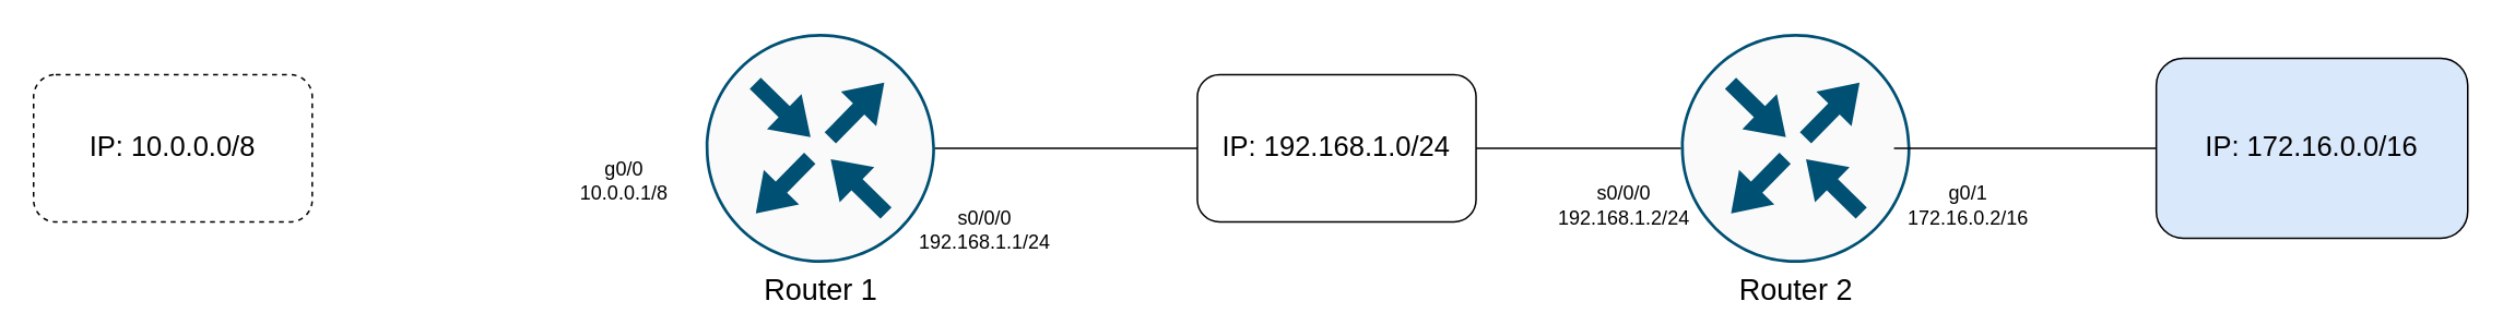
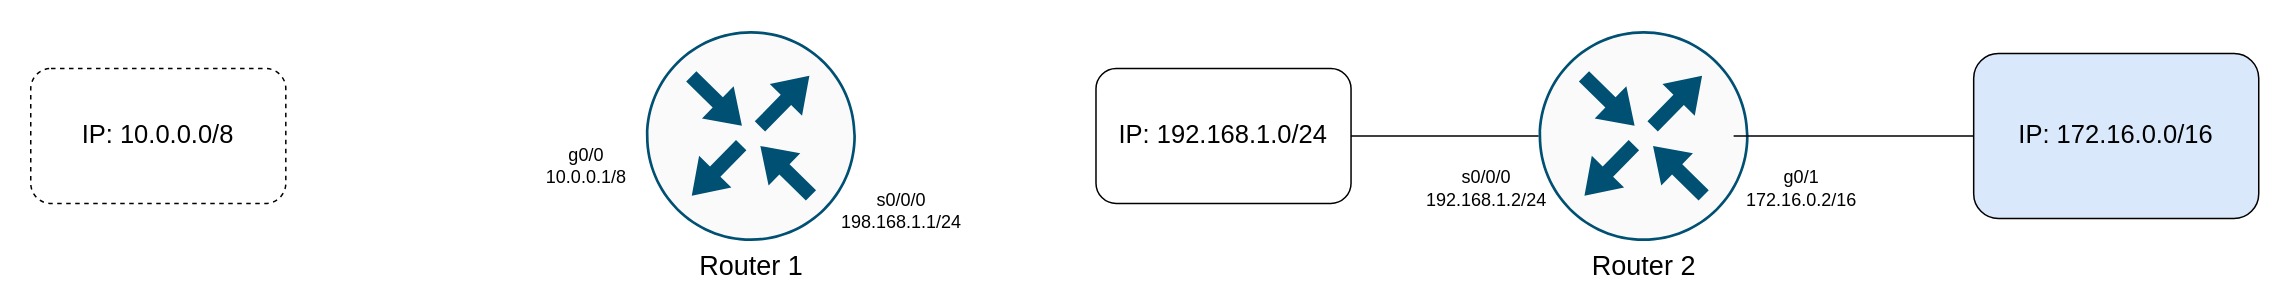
- <mxCell id="7" value="" style="endArrow=none;html=1;rounded=0;exitX=1;exitY=0.5;exitDx=0;exitDy=0;exitPerimeter=0;" edge="1" parent="1" source="2" target="4"><mxGeometry width="50" height="50" relative="1" as="geometry"><mxPoint x="610" y="185" as="sourcePoint" /><mxPoint x="620" y="175" as="targetPoint" /></mxGeometry></mxCell>
- <mxCell id="10" value="g0/0&lt;div&gt;10.0.0.1/8&lt;/div&gt;" style="text;html=1;align=center;verticalAlign=middle;resizable=0;points=[];autosize=1;strokeColor=none;fillColor=none;" vertex="1" parent="1"><mxGeometry x="340" y="90" width="80" height="40" as="geometry" /></mxCell>
+ <mxCell id="10" value="g0/0&lt;div&gt;10.0.0.1/8&lt;/div&gt;" style="text;html=1;align=center;verticalAlign=middle;resizable=0;points=[];autosize=1;strokeColor=none;fillColor=none;" vertex="1" parent="1"><mxGeometry x="350" y="90" width="80" height="40" as="geometry" /></mxCell>
- <mxCell id="11" value="s0/0/0&lt;div&gt;192.168.1.1/24&lt;/div&gt;" style="text;html=1;align=center;verticalAlign=middle;resizable=0;points=[];autosize=1;strokeColor=none;fillColor=none;" vertex="1" parent="1"><mxGeometry x="550" y="120" width="100" height="40" as="geometry" /></mxCell>
+ <mxCell id="11" value="s0/0/0&lt;div&gt;198.168.1.1/24&lt;/div&gt;" style="text;html=1;align=center;verticalAlign=middle;resizable=0;points=[];autosize=1;strokeColor=none;fillColor=none;" vertex="1" parent="1"><mxGeometry x="550" y="120" width="100" height="40" as="geometry" /></mxCell>
